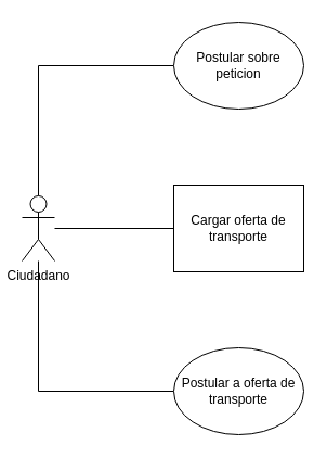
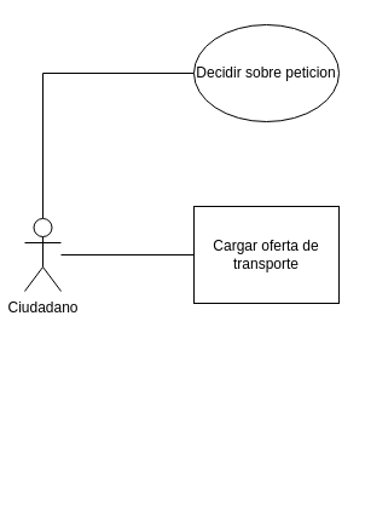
- <mxCell id="8" value="Postular sobre peticion" style="ellipse;whiteSpace=wrap;html=1;" parent="1" vertex="1"><mxGeometry x="160" y="20" width="120" height="80" as="geometry" /></mxCell>
+ <mxCell id="8" value="Decidir sobre peticion" style="ellipse;whiteSpace=wrap;html=1;" parent="1" vertex="1"><mxGeometry x="160" y="20" width="120" height="80" as="geometry" /></mxCell>
- <mxCell id="2" style="edgeStyle=orthogonalEdgeStyle;rounded=0;orthogonalLoop=1;jettySize=auto;html=1;entryX=0;entryY=0.5;entryDx=0;entryDy=0;endArrow=none;endFill=0;" parent="1" source="5" target="6" edge="1"><mxGeometry relative="1" as="geometry"><Array as="points"><mxPoint x="35" y="360" /></Array></mxGeometry></mxCell>
- <mxCell id="6" value="Postular a oferta de transporte" style="ellipse;whiteSpace=wrap;html=1;" parent="1" vertex="1"><mxGeometry x="160" y="320" width="120" height="80" as="geometry" /></mxCell>
